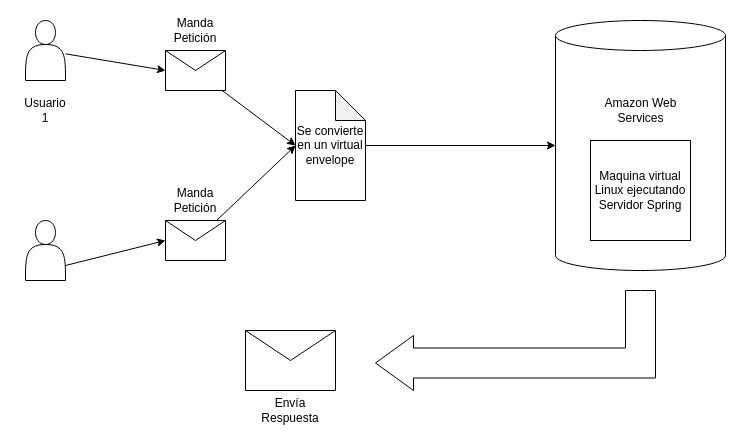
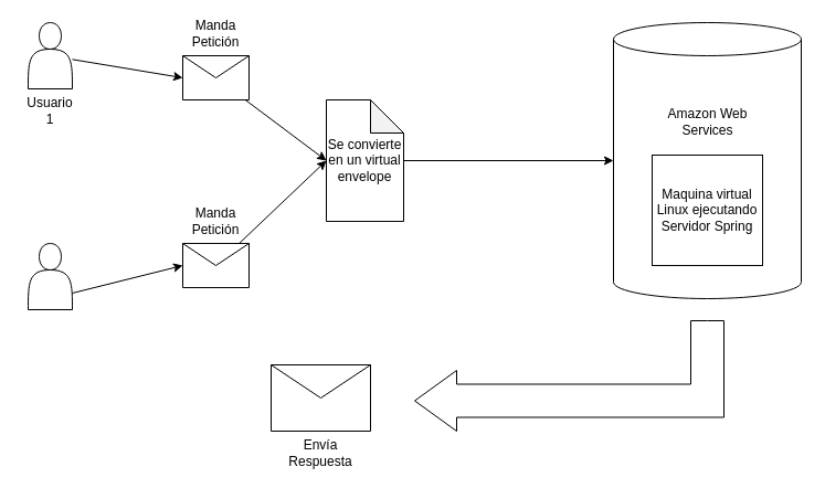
- <mxCell id="9" value="Usuario 1" style="text;html=1;strokeColor=none;fillColor=none;align=center;verticalAlign=middle;whiteSpace=wrap;rounded=0;" vertex="1" parent="1"><mxGeometry x="20" y="100" width="50" height="20" as="geometry" /></mxCell>
+ <mxCell id="9" value="Usuario 1" style="text;html=1;strokeColor=none;fillColor=none;align=center;verticalAlign=middle;whiteSpace=wrap;rounded=0;" vertex="1" parent="1"><mxGeometry x="20" y="90" width="50" height="20" as="geometry" /></mxCell>
